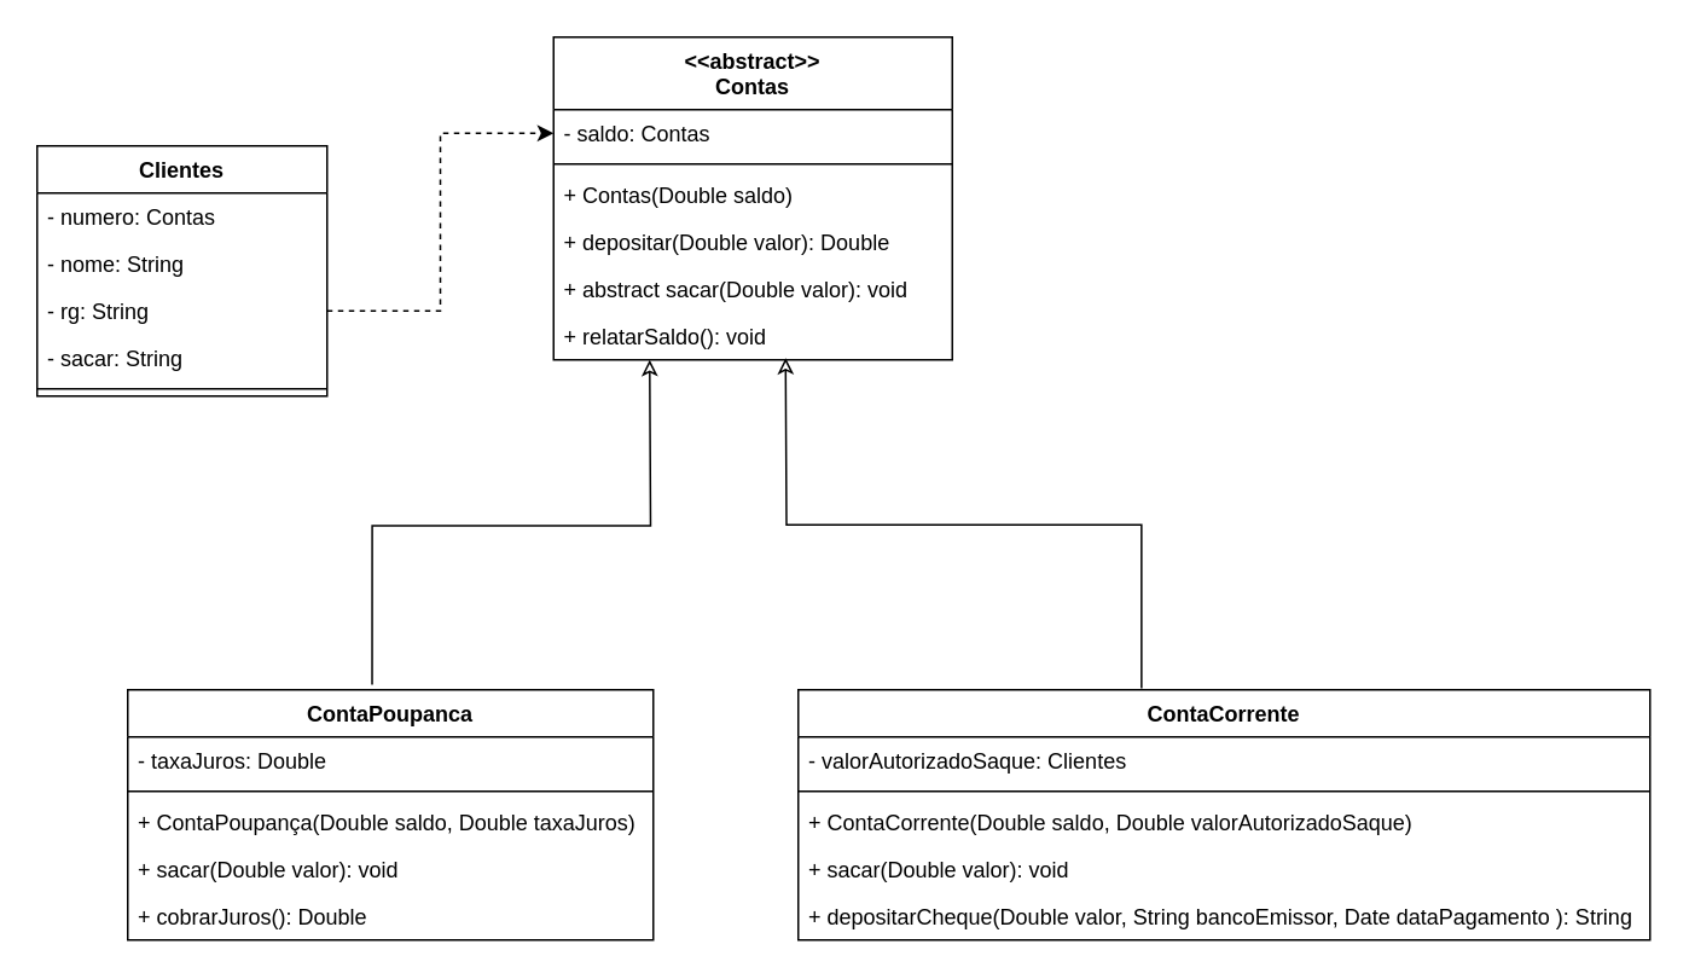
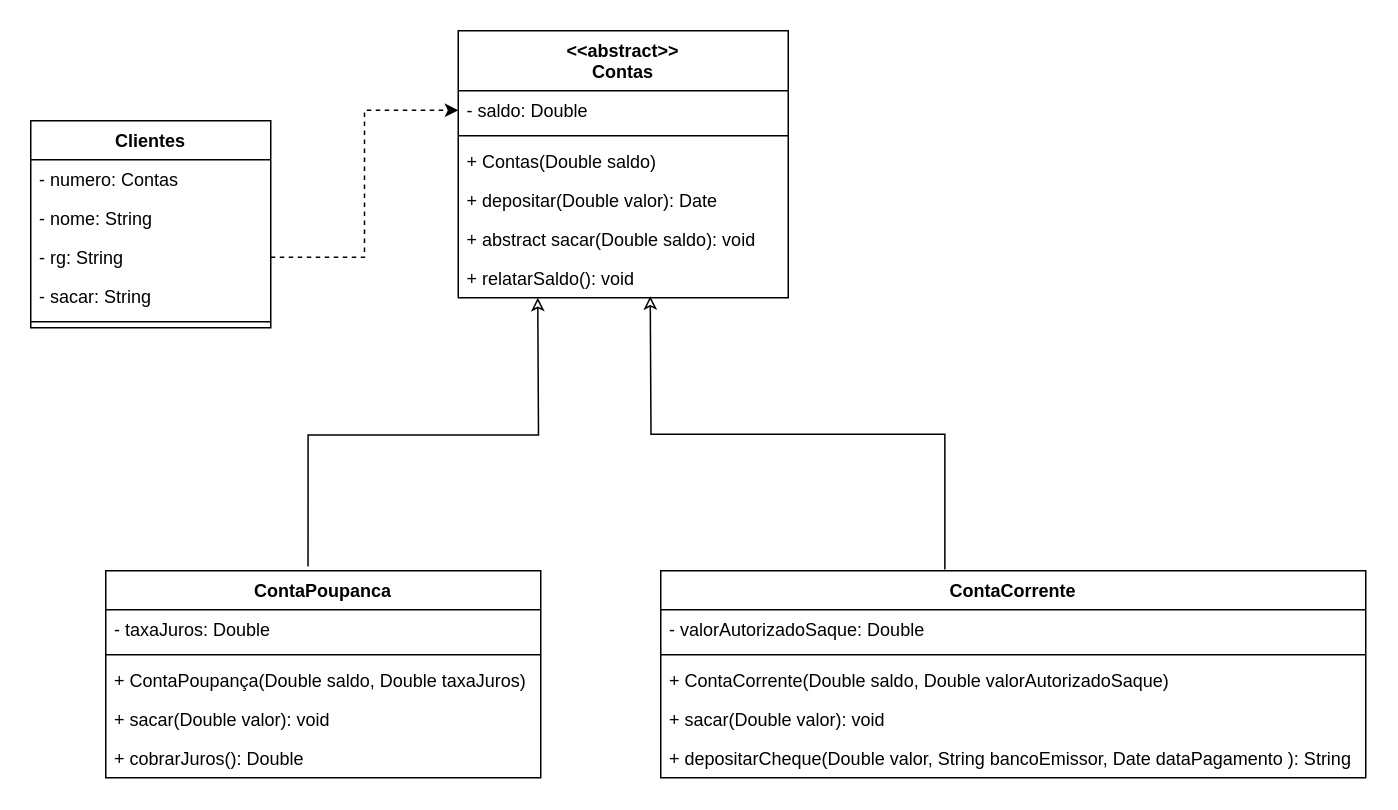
- <mxCell id="17" value="- saldo: Contas" style="text;strokeColor=none;fillColor=none;align=left;verticalAlign=top;spacingLeft=4;spacingRight=4;overflow=hidden;rotatable=0;points=[[0,0.5],[1,0.5]];portConstraint=eastwest;" vertex="1" parent="16"><mxGeometry y="40" width="220" height="26" as="geometry" /></mxCell>
+ <mxCell id="17" value="- saldo: Double" style="text;strokeColor=none;fillColor=none;align=left;verticalAlign=top;spacingLeft=4;spacingRight=4;overflow=hidden;rotatable=0;points=[[0,0.5],[1,0.5]];portConstraint=eastwest;" vertex="1" parent="16"><mxGeometry y="40" width="220" height="26" as="geometry" /></mxCell>
- <mxCell id="20" value="+ depositar(Double valor): Double" style="text;strokeColor=none;fillColor=none;align=left;verticalAlign=top;spacingLeft=4;spacingRight=4;overflow=hidden;rotatable=0;points=[[0,0.5],[1,0.5]];portConstraint=eastwest;" vertex="1" parent="16"><mxGeometry y="100" width="220" height="26" as="geometry" /></mxCell>
+ <mxCell id="20" value="+ depositar(Double valor): Date" style="text;strokeColor=none;fillColor=none;align=left;verticalAlign=top;spacingLeft=4;spacingRight=4;overflow=hidden;rotatable=0;points=[[0,0.5],[1,0.5]];portConstraint=eastwest;" vertex="1" parent="16"><mxGeometry y="100" width="220" height="26" as="geometry" /></mxCell>
- <mxCell id="21" value="+ abstract sacar(Double valor): void" style="text;strokeColor=none;fillColor=none;align=left;verticalAlign=top;spacingLeft=4;spacingRight=4;overflow=hidden;rotatable=0;points=[[0,0.5],[1,0.5]];portConstraint=eastwest;" vertex="1" parent="16"><mxGeometry y="126" width="220" height="26" as="geometry" /></mxCell>
+ <mxCell id="21" value="+ abstract sacar(Double saldo): void" style="text;strokeColor=none;fillColor=none;align=left;verticalAlign=top;spacingLeft=4;spacingRight=4;overflow=hidden;rotatable=0;points=[[0,0.5],[1,0.5]];portConstraint=eastwest;" vertex="1" parent="16"><mxGeometry y="126" width="220" height="26" as="geometry" /></mxCell>
- <mxCell id="11" value="- valorAutorizadoSaque: Clientes" style="text;strokeColor=none;fillColor=none;align=left;verticalAlign=top;spacingLeft=4;spacingRight=4;overflow=hidden;rotatable=0;points=[[0,0.5],[1,0.5]];portConstraint=eastwest;" vertex="1" parent="10"><mxGeometry y="26" width="470" height="26" as="geometry" /></mxCell>
+ <mxCell id="11" value="- valorAutorizadoSaque: Double" style="text;strokeColor=none;fillColor=none;align=left;verticalAlign=top;spacingLeft=4;spacingRight=4;overflow=hidden;rotatable=0;points=[[0,0.5],[1,0.5]];portConstraint=eastwest;" vertex="1" parent="10"><mxGeometry y="26" width="470" height="26" as="geometry" /></mxCell>
